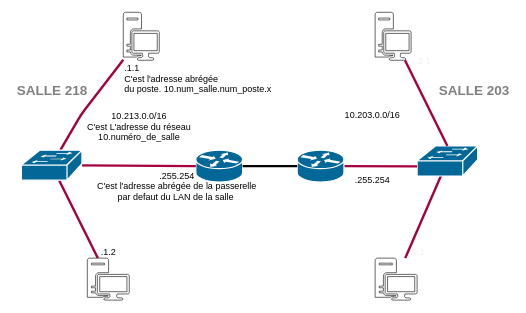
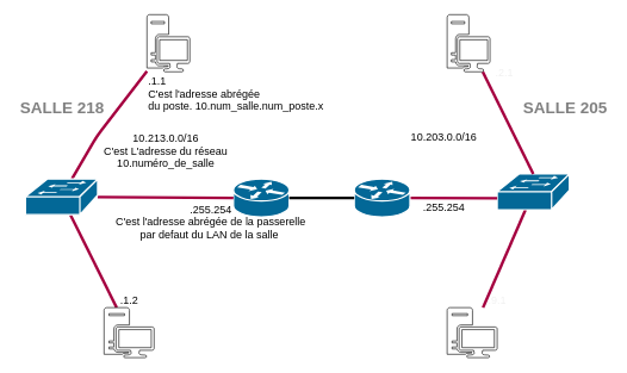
- <mxCell id="18" value="&lt;h2&gt;SALLE 203&lt;/h2&gt;" style="text;html=1;align=center;verticalAlign=middle;resizable=0;points=[];autosize=1;strokeColor=none;fontSize=15;fontColor=#808080;" parent="1" vertex="1"><mxGeometry x="725" y="120" width="130" height="60" as="geometry" /></mxCell>
+ <mxCell id="18" value="&lt;h2&gt;SALLE 205&lt;/h2&gt;" style="text;html=1;align=center;verticalAlign=middle;resizable=0;points=[];autosize=1;strokeColor=none;fontSize=15;fontColor=#808080;" parent="1" vertex="1"><mxGeometry x="725" y="120" width="130" height="60" as="geometry" /></mxCell>
- <mxCell id="25" value=".255.254" style="text;html=1;align=center;verticalAlign=middle;resizable=0;points=[];autosize=1;strokeColor=none;fontSize=15;" parent="1" vertex="1"><mxGeometry x="585" y="290" width="70" height="20" as="geometry" /></mxCell>
+ <mxCell id="25" value=".255.254" style="text;html=1;align=center;verticalAlign=middle;resizable=0;points=[];autosize=1;strokeColor=none;fontSize=15;" parent="1" vertex="1"><mxGeometry x="585" y="280" width="70" height="20" as="geometry" /></mxCell>
